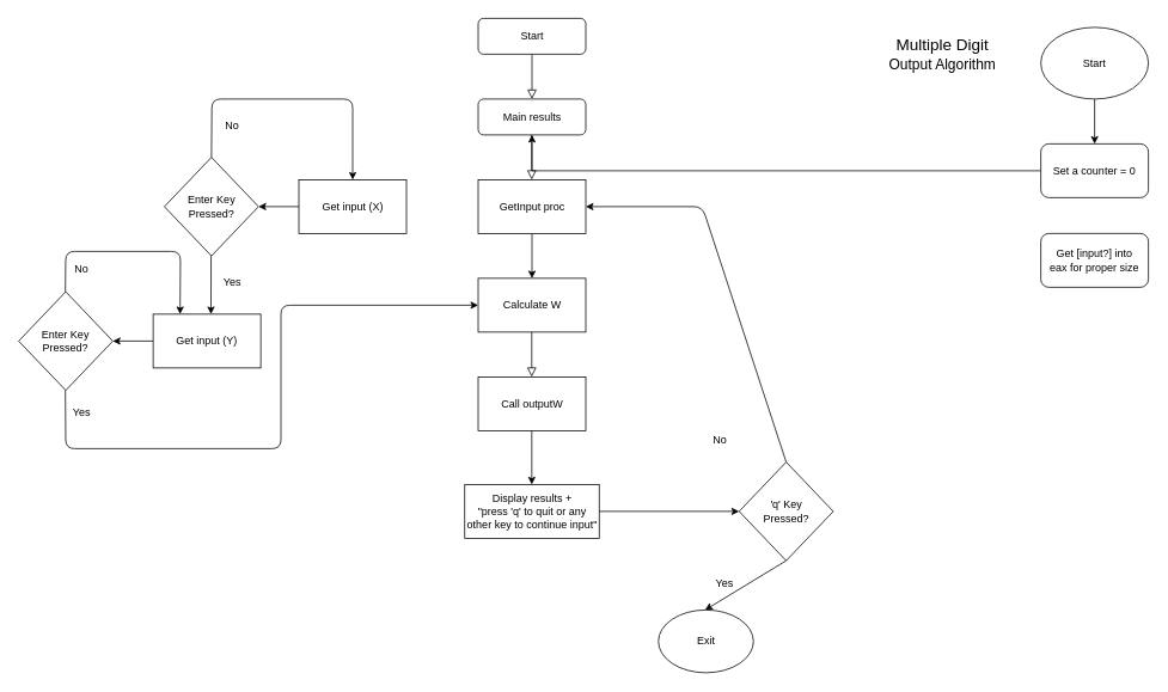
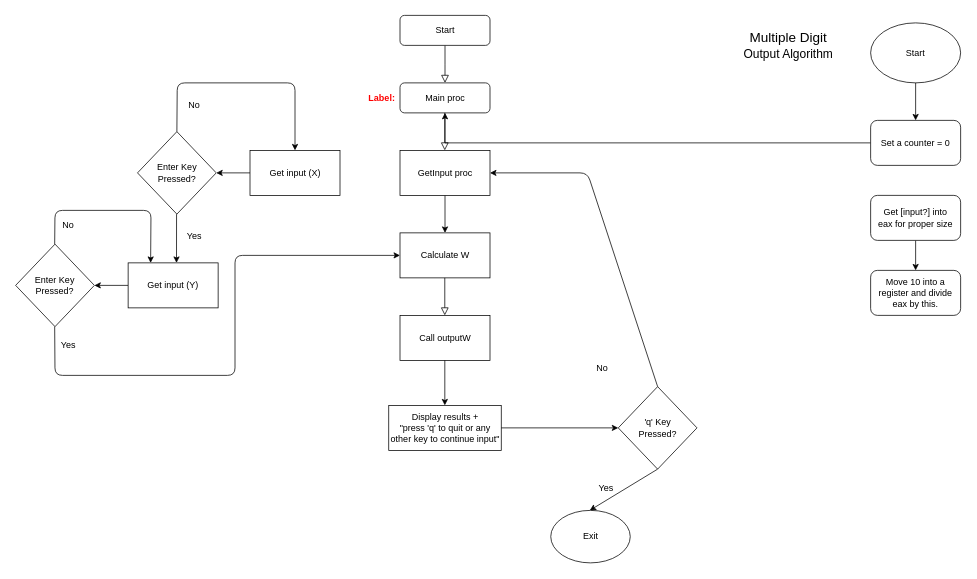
+ <mxCell id="9" value="&lt;font color=&quot;#FF0000&quot;&gt;&lt;b&gt;Label:&lt;/b&gt;&lt;/font&gt;" style="text;html=1;align=center;verticalAlign=middle;resizable=0;points=[];autosize=1;" vertex="1" parent="1"><mxGeometry x="482.5" y="120" width="50" height="20" as="geometry" /></mxCell>
- <mxCell id="4" value="Main results" style="rounded=1;whiteSpace=wrap;html=1;fontSize=12;glass=0;strokeWidth=1;shadow=0;" vertex="1" parent="1"><mxGeometry x="532.5" y="110" width="120" height="40" as="geometry" /></mxCell>
+ <mxCell id="4" value="Main proc" style="rounded=1;whiteSpace=wrap;html=1;fontSize=12;glass=0;strokeWidth=1;shadow=0;" vertex="1" parent="1"><mxGeometry x="532.5" y="110" width="120" height="40" as="geometry" /></mxCell>
+ <mxCell id="40" value="" style="edgeStyle=orthogonalEdgeStyle;rounded=0;orthogonalLoop=1;jettySize=auto;html=1;" edge="1" parent="1" source="41" target="42"><mxGeometry relative="1" as="geometry" /></mxCell>
+ <mxCell id="42" value="&lt;div&gt;Move 10 into a register and divide eax by this.&lt;br&gt;&lt;/div&gt;" style="whiteSpace=wrap;html=1;rounded=1;" vertex="1" parent="1"><mxGeometry x="1160" y="360" width="120" height="60" as="geometry" /></mxCell>
